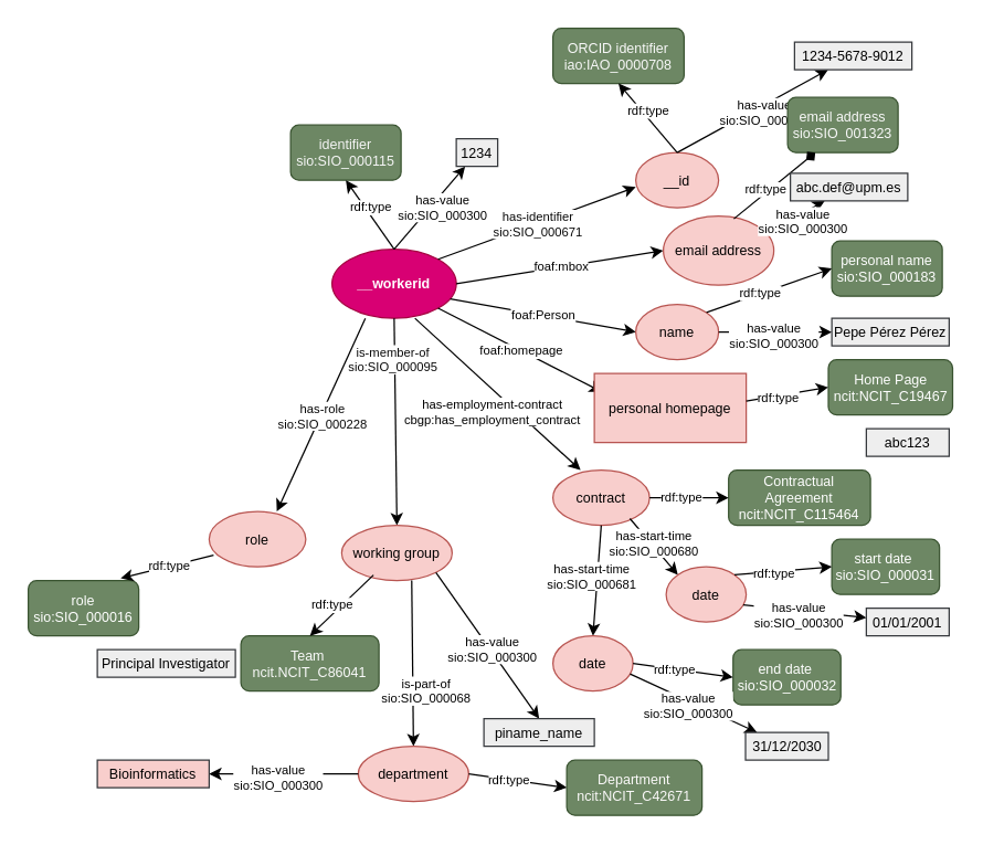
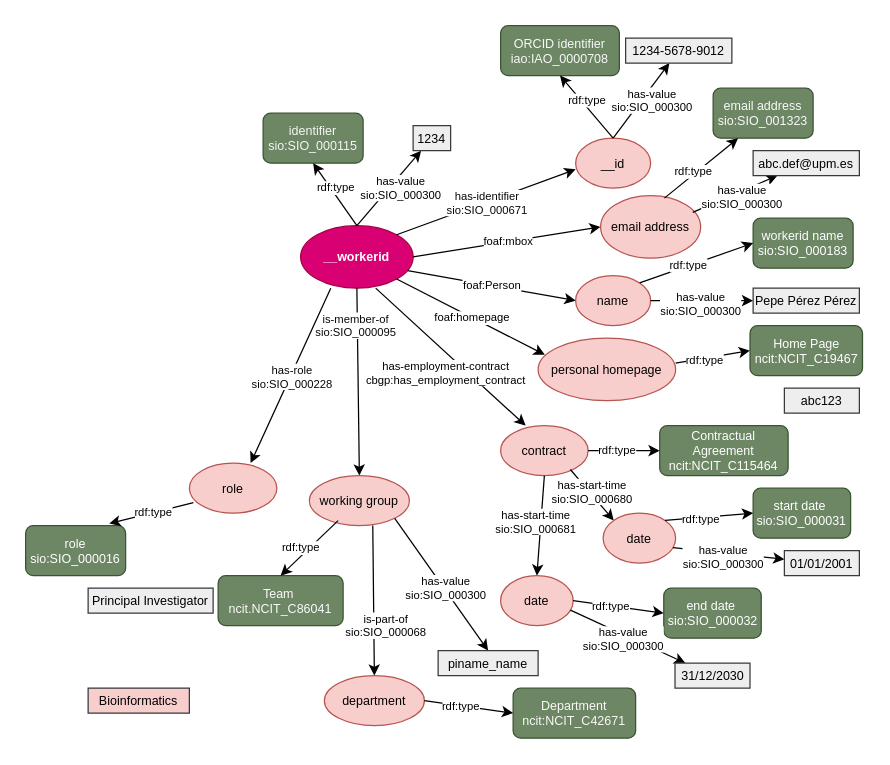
- <mxCell id="17" value="1234-5678-9012" style="rounded=0;whiteSpace=wrap;html=1;fillColor=#eeeeee;strokeColor=#36393d;fontSize=10;" vertex="1" parent="1"><mxGeometry x="575" y="30" width="85" height="20" as="geometry" /></mxCell>
+ <mxCell id="17" value="1234-5678-9012" style="rounded=0;whiteSpace=wrap;html=1;fillColor=#eeeeee;strokeColor=#36393d;fontSize=10;" vertex="1" parent="1"><mxGeometry x="500" y="30" width="85" height="20" as="geometry" /></mxCell>
- <mxCell id="22" value="" style="endArrow=diamond;html=1;rounded=0;entryX=0.25;entryY=1;entryDx=0;entryDy=0;exitX=0.638;exitY=0.04;exitDx=0;exitDy=0;exitPerimeter=0;" edge="1" parent="1" target="21" source="20"><mxGeometry relative="1" as="geometry"><mxPoint x="660" y="140" as="sourcePoint" /><mxPoint x="645" y="100" as="targetPoint" /></mxGeometry></mxCell>
+ <mxCell id="22" value="" style="endArrow=classic;html=1;rounded=0;entryX=0.25;entryY=1;entryDx=0;entryDy=0;exitX=0.638;exitY=0.04;exitDx=0;exitDy=0;exitPerimeter=0;" edge="1" parent="1" target="21" source="20"><mxGeometry relative="1" as="geometry"><mxPoint x="660" y="140" as="sourcePoint" /><mxPoint x="645" y="100" as="targetPoint" /></mxGeometry></mxCell>
- <mxCell id="26" value="abc.def@upm.es" style="rounded=0;whiteSpace=wrap;html=1;fillColor=#eeeeee;strokeColor=#36393d;fontSize=10;" vertex="1" parent="1"><mxGeometry x="572" y="125" width="85" height="20" as="geometry" /></mxCell>
+ <mxCell id="26" value="abc.def@upm.es" style="rounded=0;whiteSpace=wrap;html=1;fillColor=#eeeeee;strokeColor=#36393d;fontSize=10;" vertex="1" parent="1"><mxGeometry x="602" y="120" width="85" height="20" as="geometry" /></mxCell>
- <mxCell id="30" value="personal name&lt;div&gt;sio:&lt;span style=&quot;font-family: &amp;quot;IBM Plex Sans&amp;quot;, Helvetica, Arial, sans-serif; text-align: start; background-color: transparent;&quot;&gt;SIO_000183&lt;/span&gt;&lt;/div&gt;" style="rounded=1;whiteSpace=wrap;html=1;fillColor=#6d8764;fontColor=light-dark(#ffffff, #171717);strokeColor=#3A5431;fontSize=10;" vertex="1" parent="1"><mxGeometry x="602" y="174" width="80" height="40" as="geometry" /></mxCell>
+ <mxCell id="30" value="workerid name&lt;div&gt;sio:&lt;span style=&quot;font-family: &amp;quot;IBM Plex Sans&amp;quot;, Helvetica, Arial, sans-serif; text-align: start; background-color: transparent;&quot;&gt;SIO_000183&lt;/span&gt;&lt;/div&gt;" style="rounded=1;whiteSpace=wrap;html=1;fillColor=#6d8764;fontColor=light-dark(#ffffff, #171717);strokeColor=#3A5431;fontSize=10;" vertex="1" parent="1"><mxGeometry x="602" y="174" width="80" height="40" as="geometry" /></mxCell>
- <mxCell id="38" value="personal homepage" style="whiteSpace=wrap;html=1;fillColor=#f8cecc;strokeColor=#b85450;fontSize=10;rounded=0;" vertex="1" parent="1"><mxGeometry x="430" y="270" width="110" height="50" as="geometry" /></mxCell>
+ <mxCell id="38" value="personal homepage" style="ellipse;whiteSpace=wrap;html=1;fillColor=#f8cecc;strokeColor=#b85450;fontSize=10;" vertex="1" parent="1"><mxGeometry x="430" y="270" width="110" height="50" as="geometry" /></mxCell>
- <mxCell id="89" value="" style="endArrow=classic;html=1;rounded=0;exitX=0;exitY=0.5;exitDx=0;exitDy=0;" edge="1" parent="1" target="91" source="85"><mxGeometry relative="1" as="geometry"><mxPoint x="352.75" y="618" as="sourcePoint" /><mxPoint x="669.75" y="682" as="targetPoint" /></mxGeometry></mxCell>
- <mxCell id="90" value="has-value&lt;div&gt;sio:SIO_000300&lt;/div&gt;" style="edgeLabel;resizable=0;html=1;;align=center;verticalAlign=middle;fontSize=9;" connectable="0" vertex="1" parent="89"><mxGeometry relative="1" as="geometry"><mxPoint x="-5" y="2" as="offset" /></mxGeometry></mxCell>
